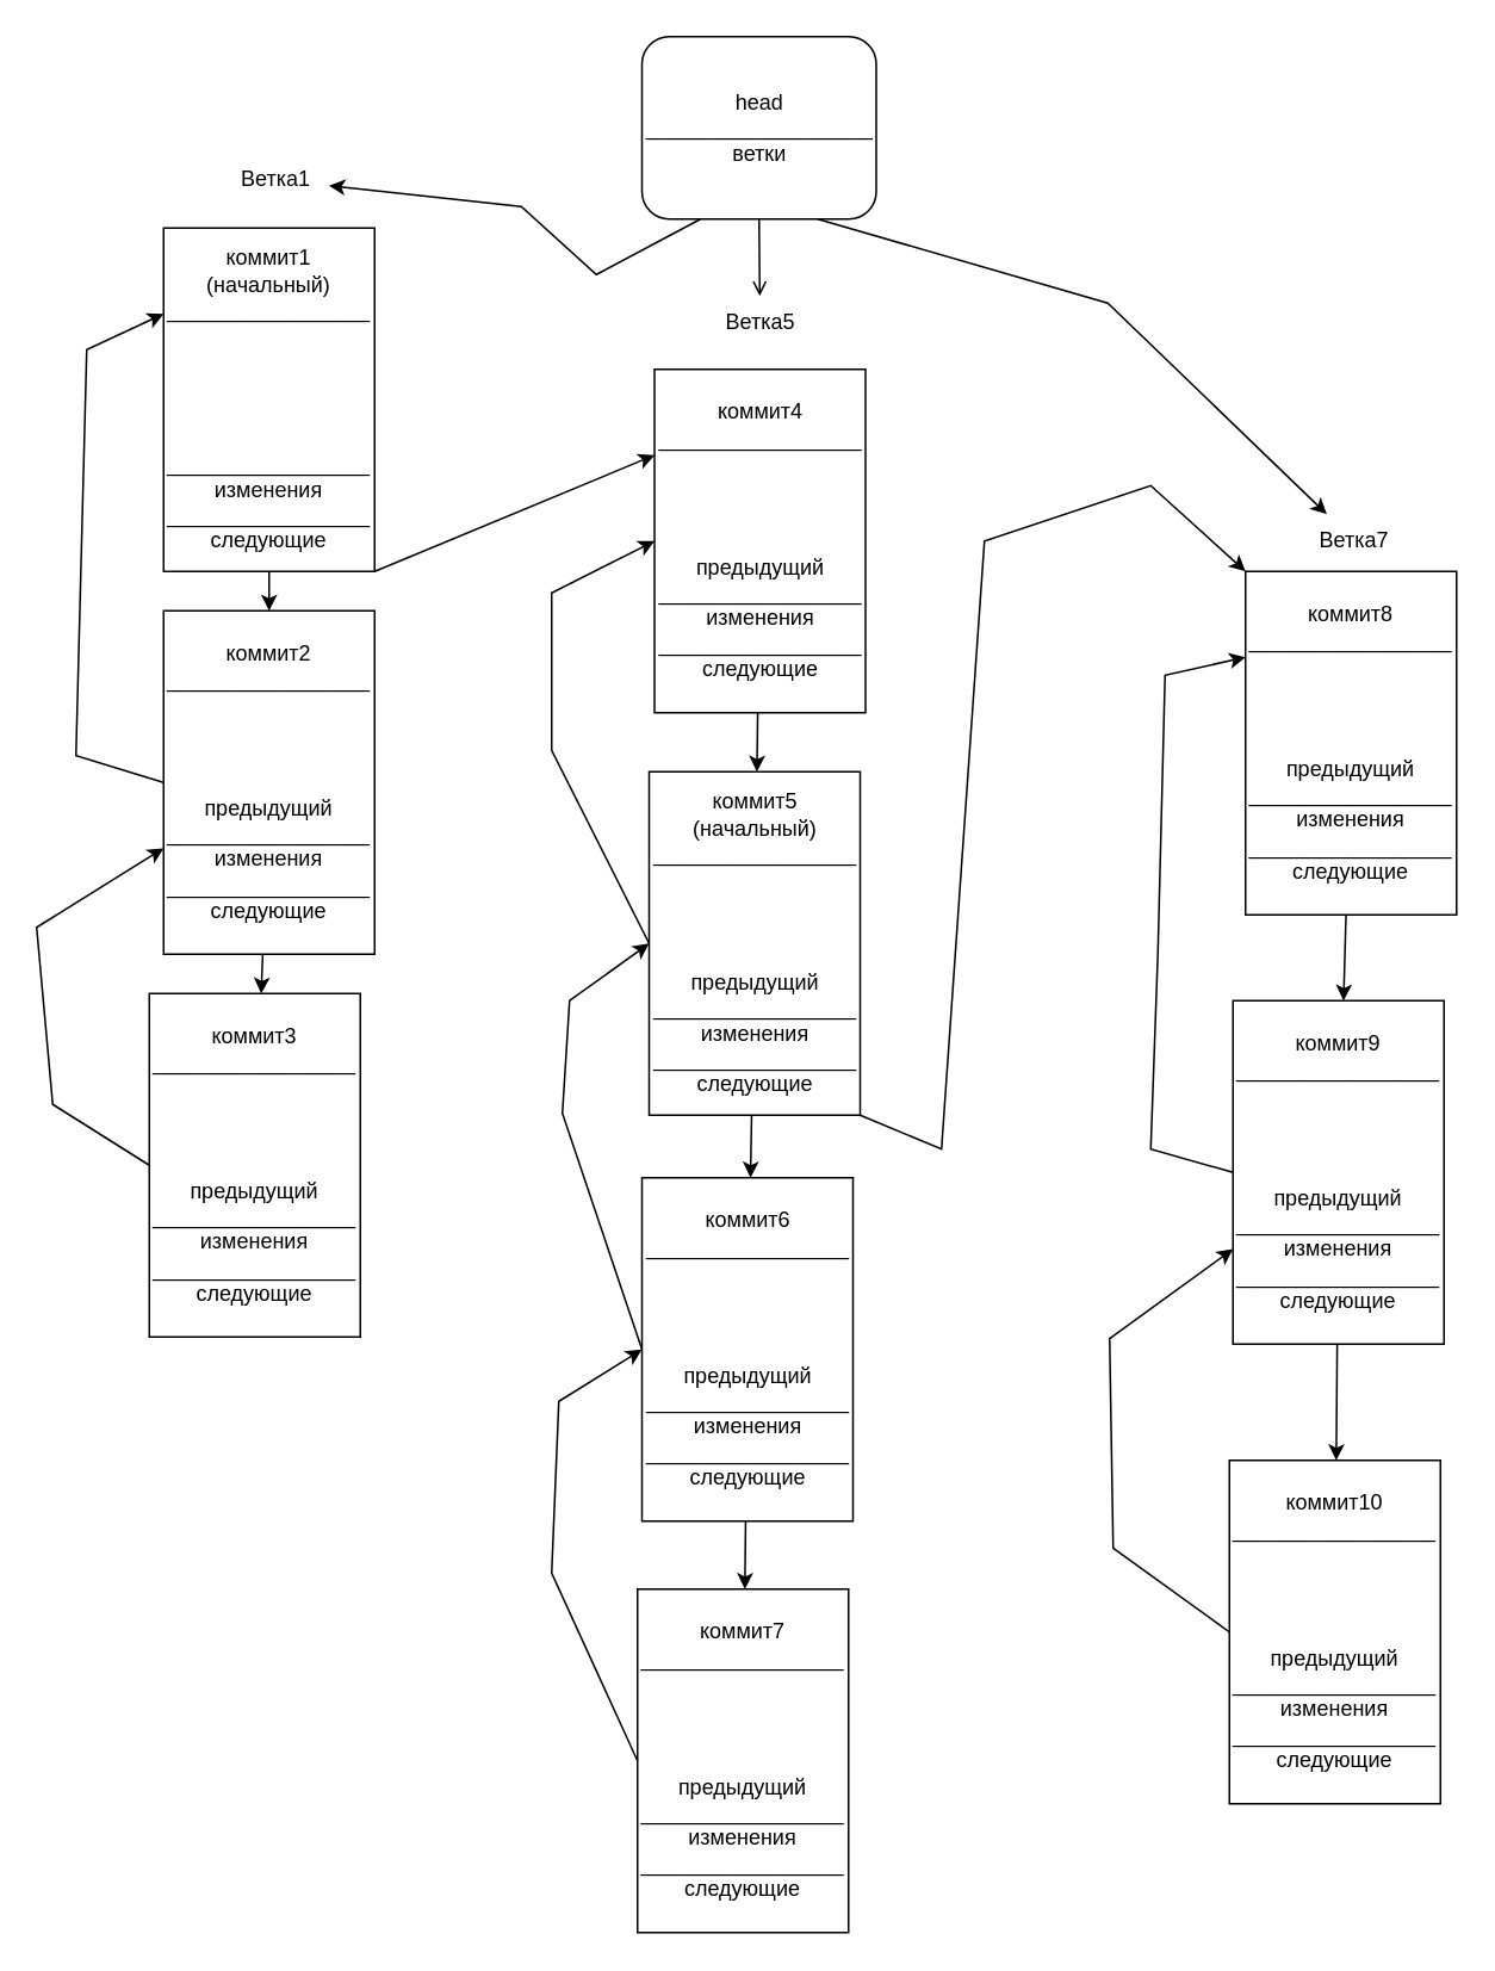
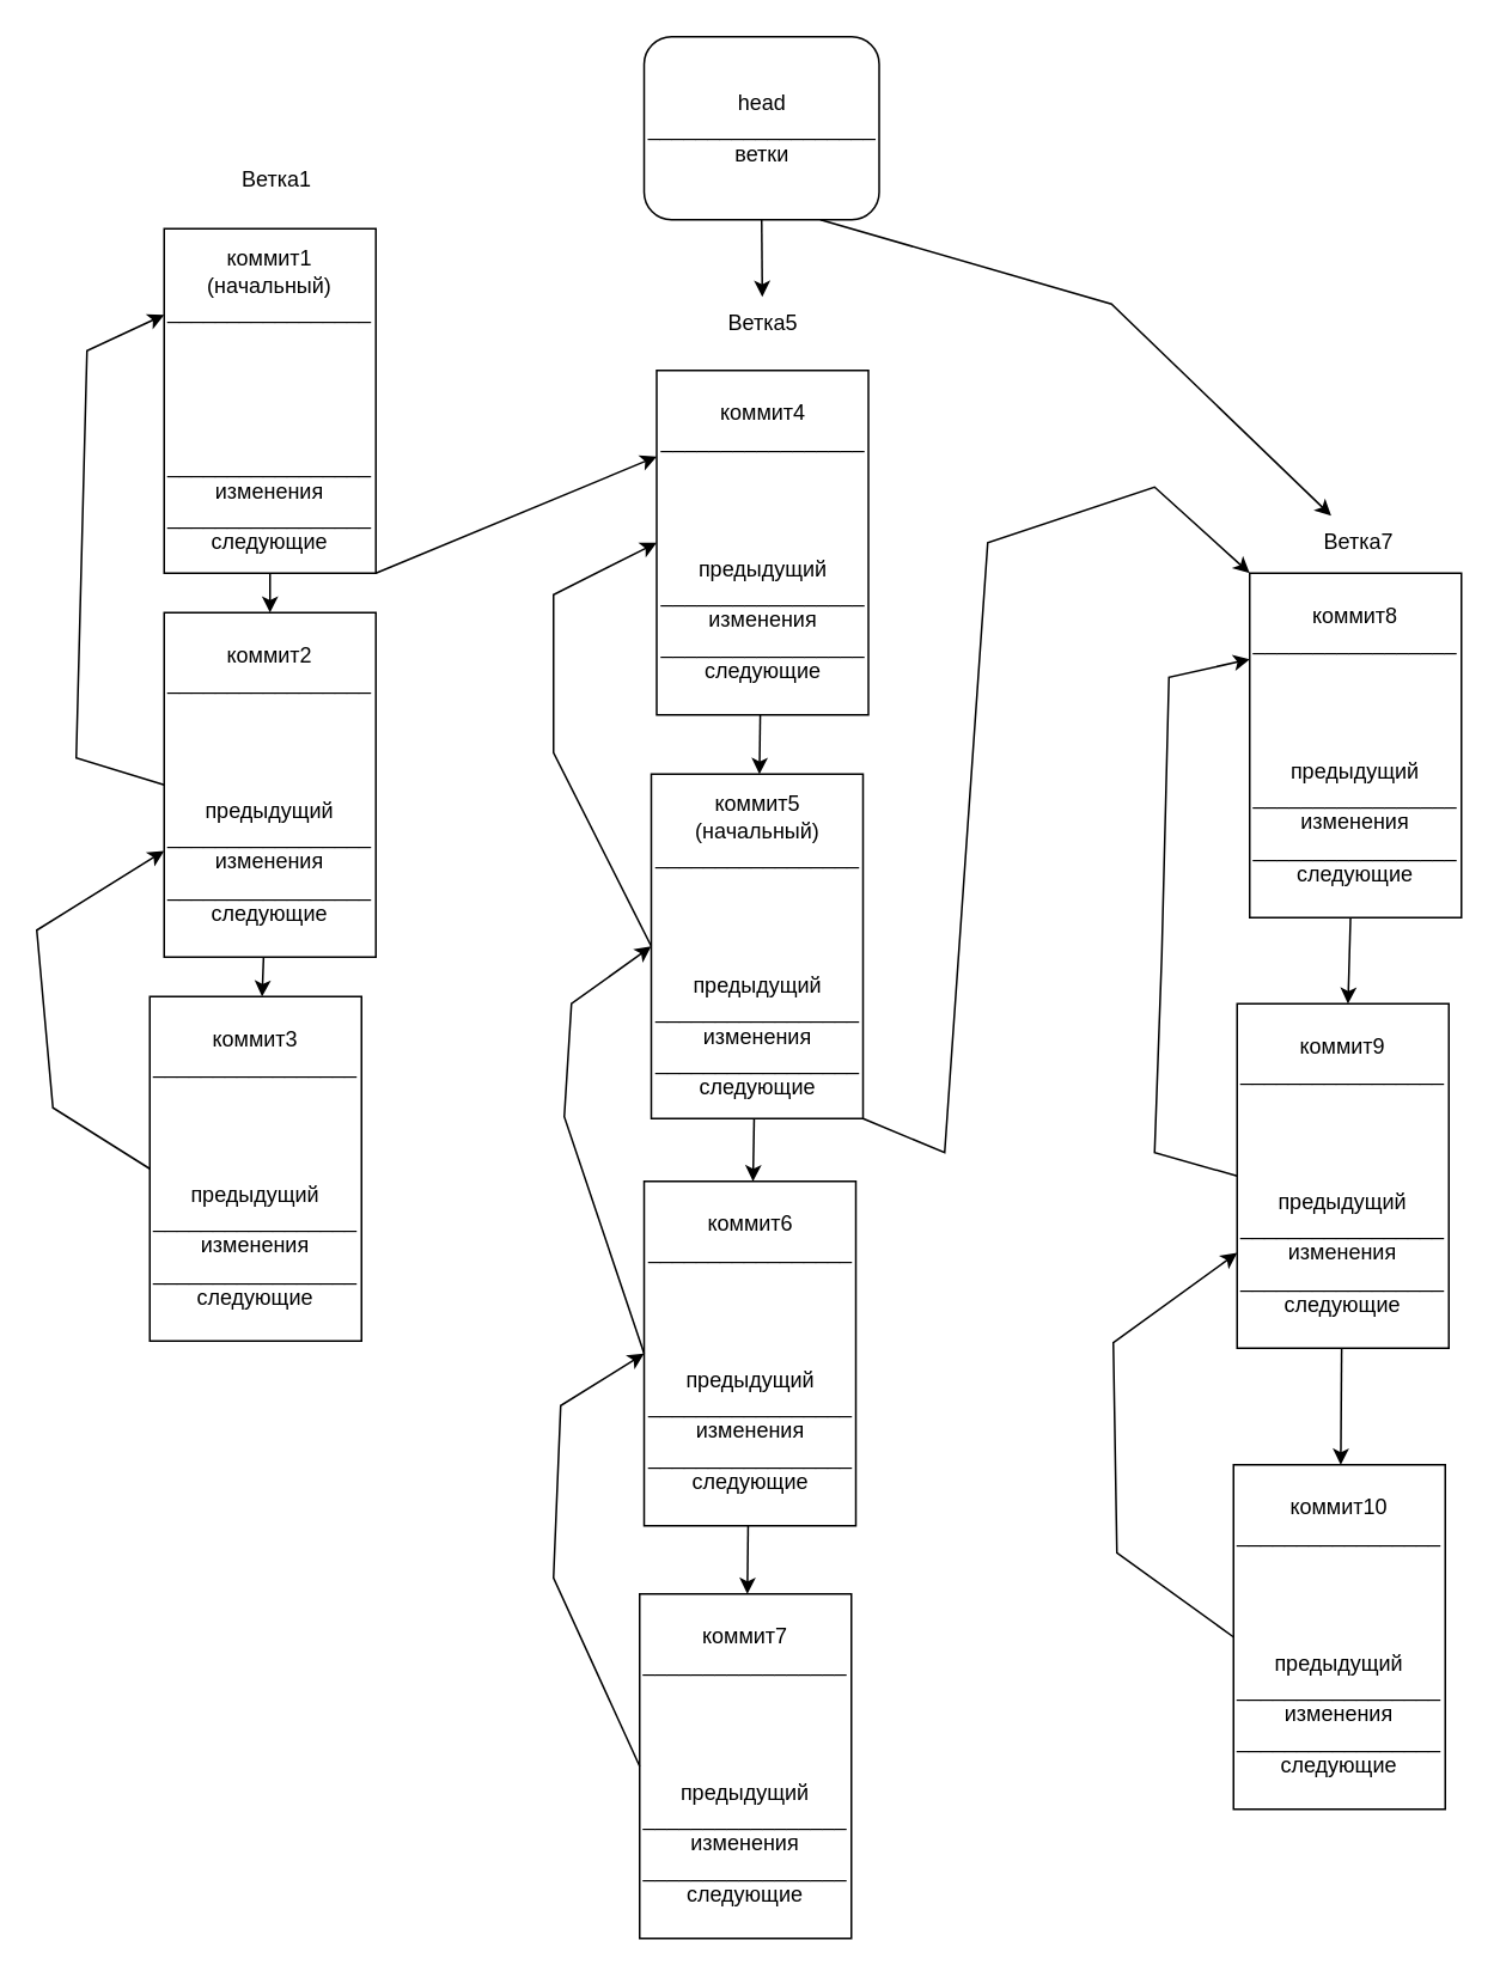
- <mxCell id="9" value="" style="endArrow=classic;html=1;rounded=0;exitX=0.25;exitY=1;exitDx=0;exitDy=0;" edge="1" parent="1" source="2" target="6"><mxGeometry width="50" height="50" relative="1" as="geometry"><mxPoint x="319" y="203" as="sourcePoint" /><mxPoint x="369" y="153" as="targetPoint" /><Array as="points"><mxPoint x="333" y="153" /><mxPoint x="291" y="115" /></Array></mxGeometry></mxCell>
- <mxCell id="10" value="" style="endArrow=open;html=1;rounded=0;exitX=0.5;exitY=1;exitDx=0;exitDy=0;" edge="1" parent="1" source="2" target="7"><mxGeometry width="50" height="50" relative="1" as="geometry"><mxPoint x="448" y="342" as="sourcePoint" /><mxPoint x="498" y="292" as="targetPoint" /></mxGeometry></mxCell>
+ <mxCell id="10" value="" style="endArrow=classic;html=1;rounded=0;exitX=0.5;exitY=1;exitDx=0;exitDy=0;" edge="1" parent="1" source="2" target="7"><mxGeometry width="50" height="50" relative="1" as="geometry"><mxPoint x="448" y="342" as="sourcePoint" /><mxPoint x="498" y="292" as="targetPoint" /></mxGeometry></mxCell>
